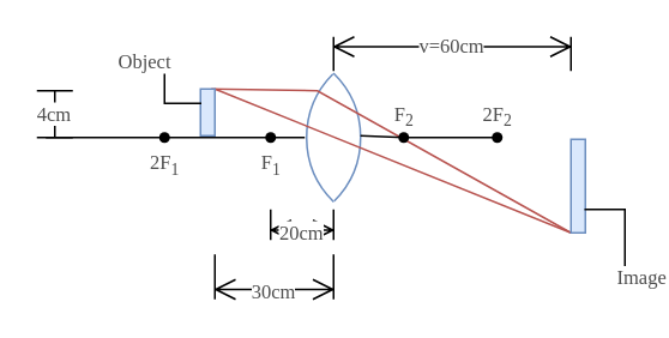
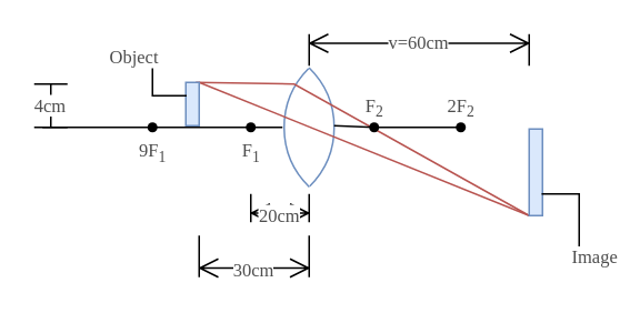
- <mxCell id="10" value="2F&lt;sub&gt;1&lt;/sub&gt;" style="shape=waypoint;sketch=0;fillStyle=solid;size=6;pointerEvents=1;points=[];fillColor=none;resizable=0;rotatable=0;perimeter=centerPerimeter;snapToPoint=1;labelBackgroundColor=default;strokeColor=#000000;fontSize=11;fontColor=#4D4D4D;labelPosition=center;verticalLabelPosition=bottom;align=center;verticalAlign=top;html=1;fontFamily=Times New Roman;spacing=-17;" vertex="1" parent="1"><mxGeometry x="71" y="56" width="40" height="40" as="geometry" /></mxCell>
+ <mxCell id="10" value="9F&lt;sub&gt;1&lt;/sub&gt;" style="shape=waypoint;sketch=0;fillStyle=solid;size=6;pointerEvents=1;points=[];fillColor=none;resizable=0;rotatable=0;perimeter=centerPerimeter;snapToPoint=1;labelBackgroundColor=default;strokeColor=#000000;fontSize=11;fontColor=#4D4D4D;labelPosition=center;verticalLabelPosition=bottom;align=center;verticalAlign=top;html=1;fontFamily=Times New Roman;spacing=-17;" vertex="1" parent="1"><mxGeometry x="71" y="56" width="40" height="40" as="geometry" /></mxCell>
